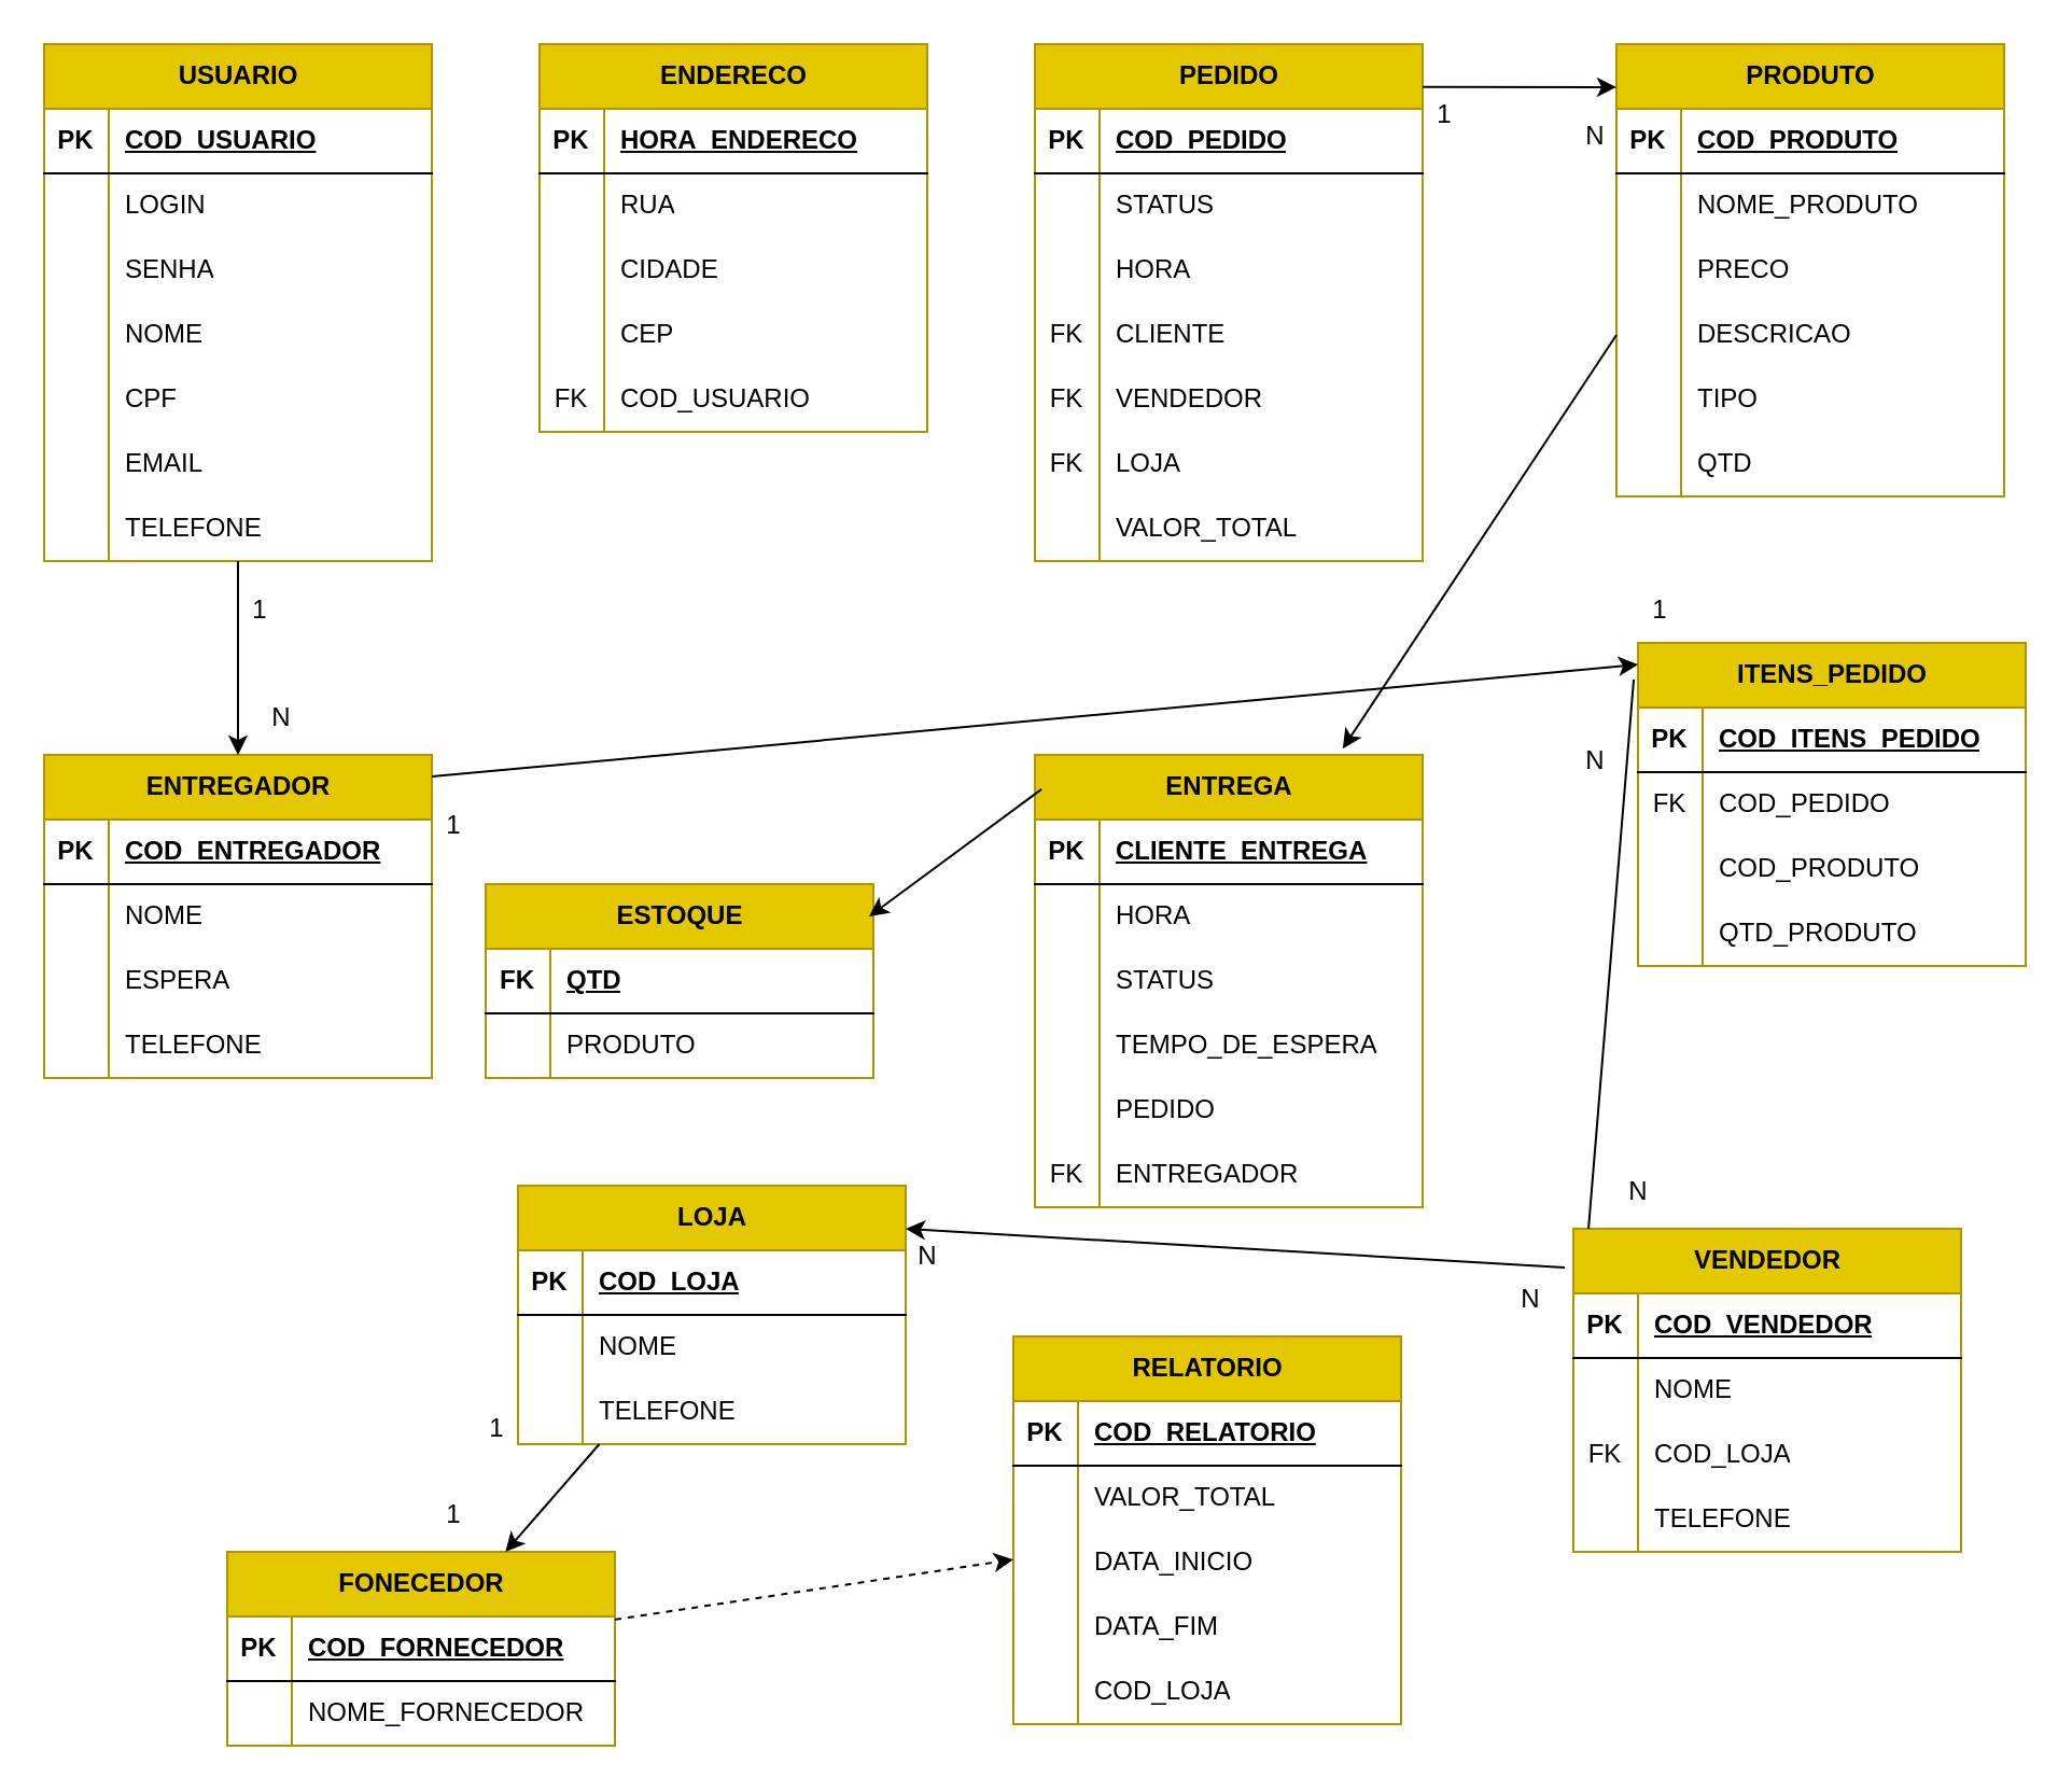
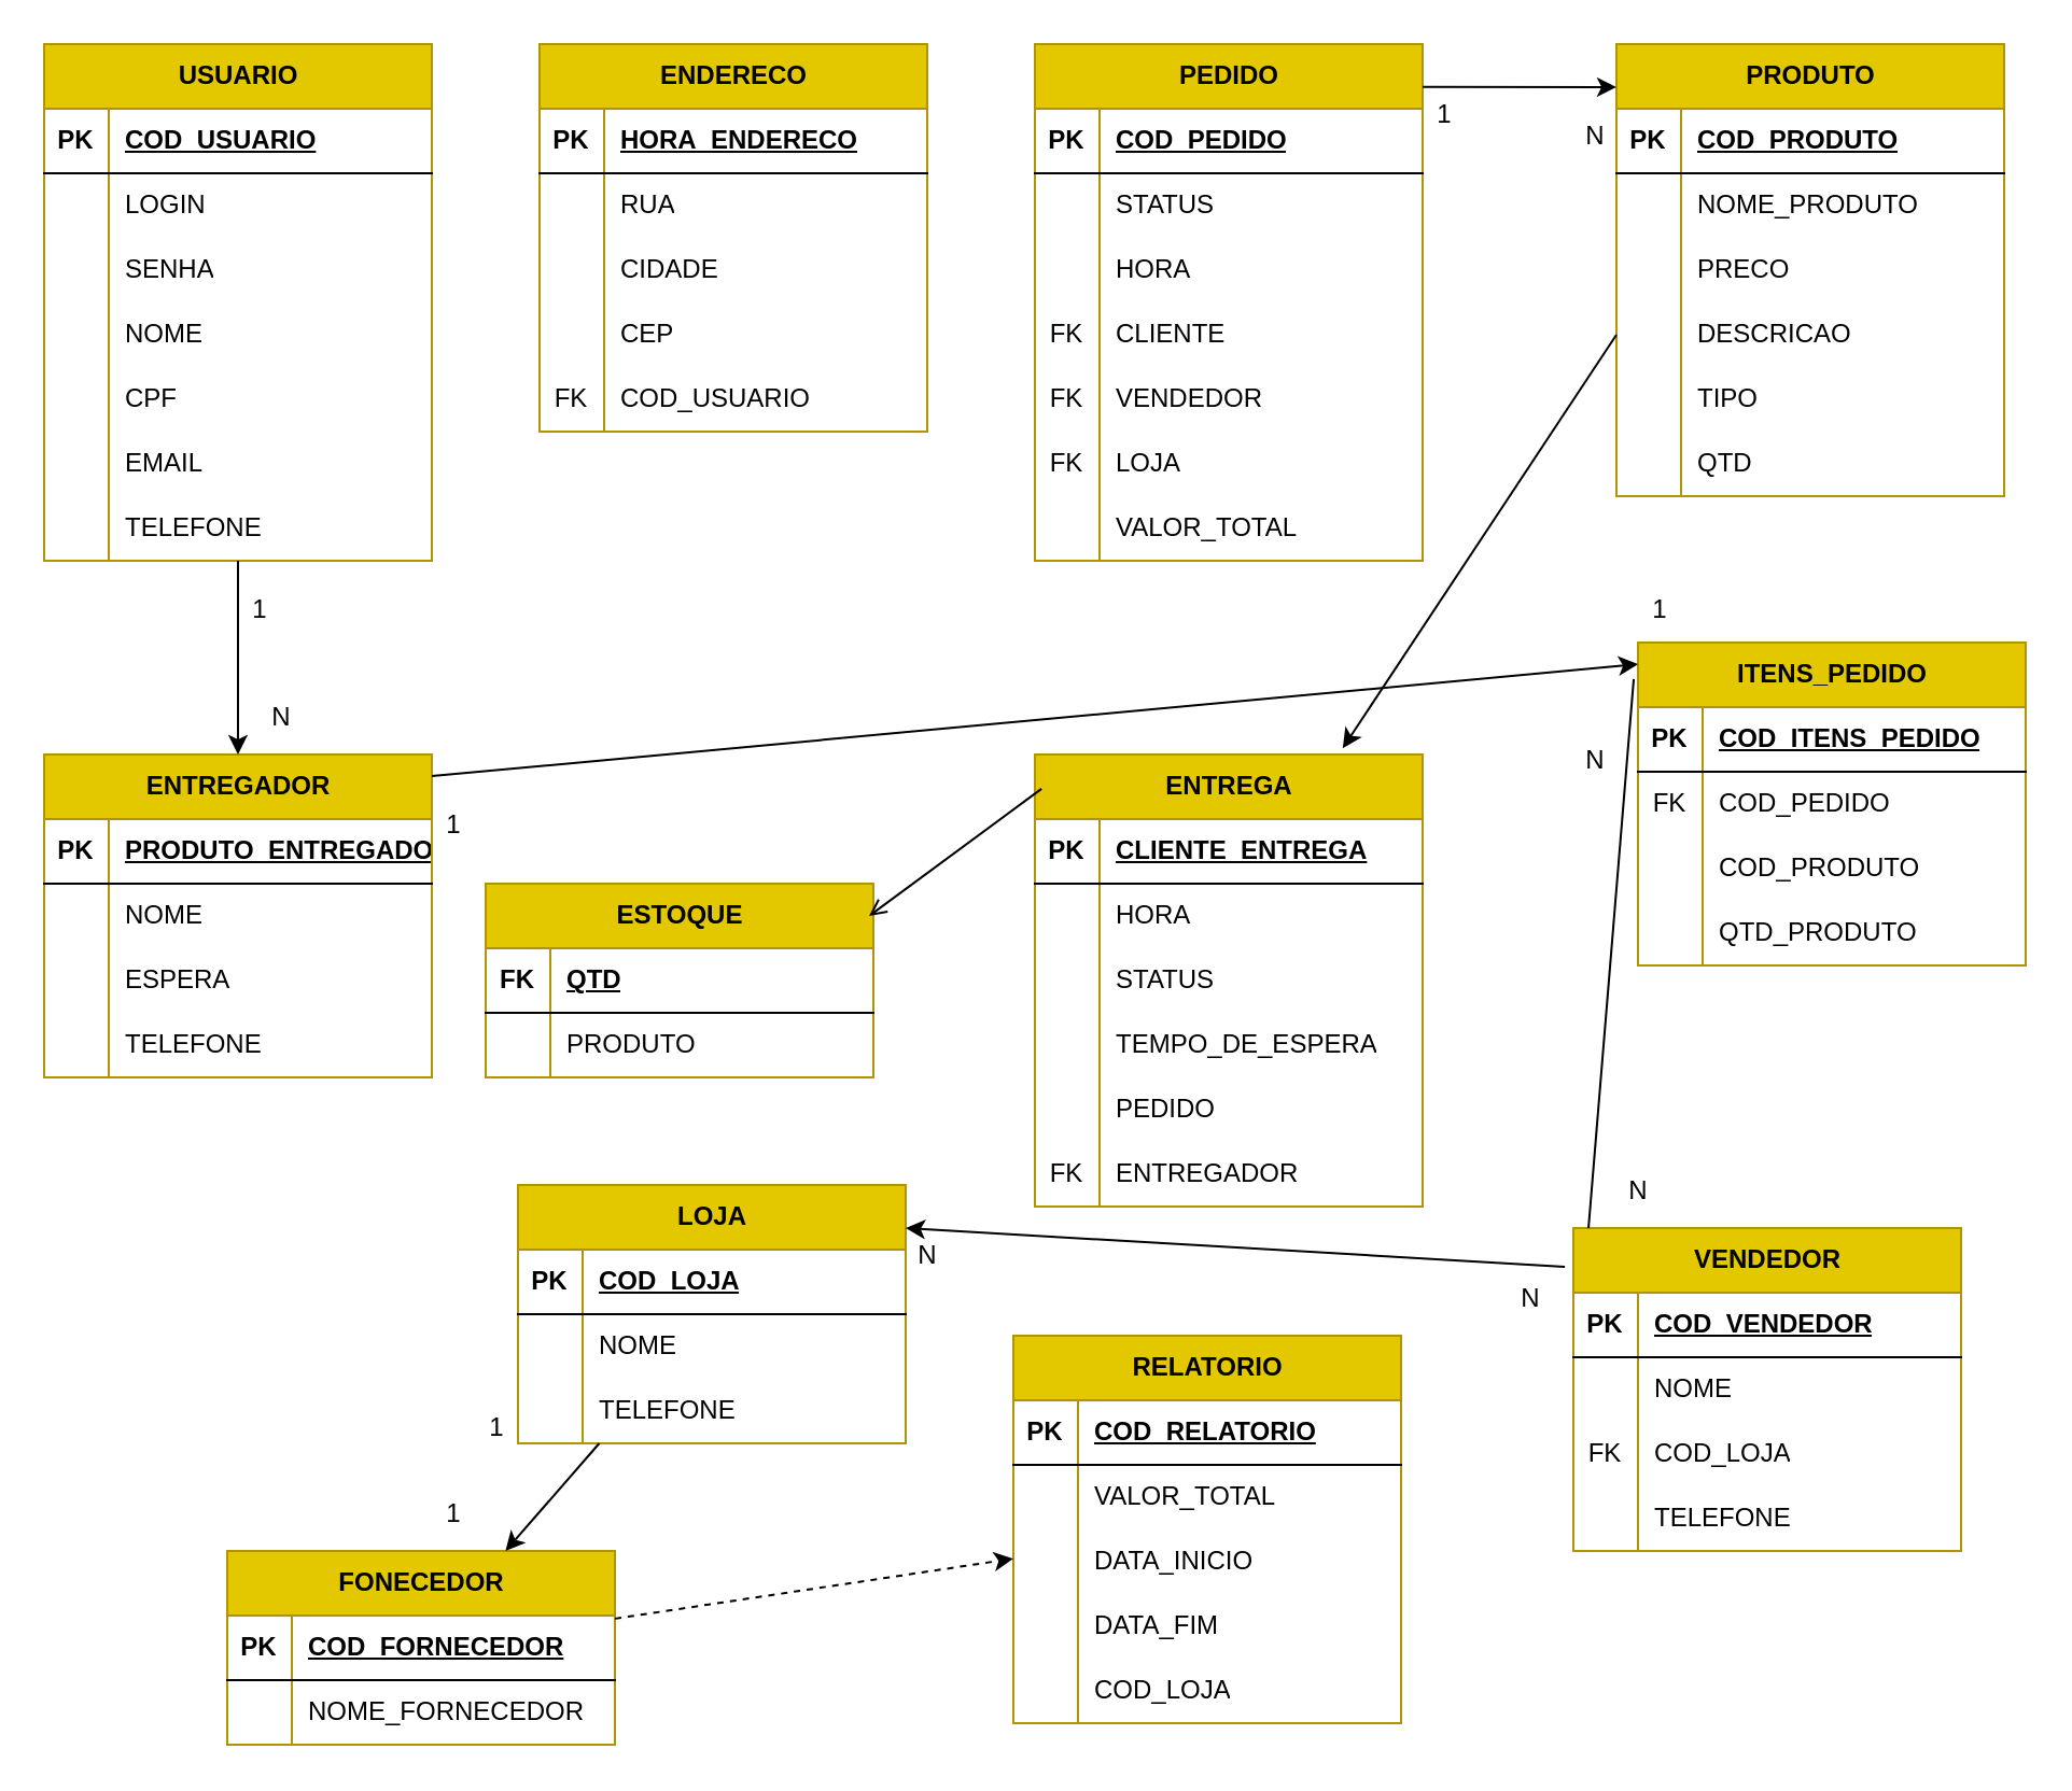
- <mxCell id="84" value="COD_ENTREGADOR" style="shape=partialRectangle;connectable=0;fillColor=none;top=0;left=0;bottom=0;right=0;align=left;spacingLeft=6;fontStyle=5;overflow=hidden;whiteSpace=wrap;html=1;" vertex="1" parent="82"><mxGeometry x="30" width="150" height="30" as="geometry"><mxRectangle width="150" height="30" as="alternateBounds" /></mxGeometry></mxCell>
+ <mxCell id="84" value="PRODUTO_ENTREGADOR" style="shape=partialRectangle;connectable=0;fillColor=none;top=0;left=0;bottom=0;right=0;align=left;spacingLeft=6;fontStyle=5;overflow=hidden;whiteSpace=wrap;html=1;" vertex="1" parent="82"><mxGeometry x="30" width="150" height="30" as="geometry"><mxRectangle width="150" height="30" as="alternateBounds" /></mxGeometry></mxCell>
- <mxCell id="185" value="" style="endArrow=classic;html=1;rounded=0;entryX=0.989;entryY=0.167;entryDx=0;entryDy=0;entryPerimeter=0;exitX=0.017;exitY=0.076;exitDx=0;exitDy=0;exitPerimeter=0;" edge="1" parent="1" source="101" target="94"><mxGeometry width="50" height="50" relative="1" as="geometry"><mxPoint x="460" y="420" as="sourcePoint" /><mxPoint x="510" y="370" as="targetPoint" /></mxGeometry></mxCell>
+ <mxCell id="185" value="" style="endArrow=open;html=1;rounded=0;entryX=0.989;entryY=0.167;entryDx=0;entryDy=0;entryPerimeter=0;exitX=0.017;exitY=0.076;exitDx=0;exitDy=0;exitPerimeter=0;" edge="1" parent="1" source="101" target="94"><mxGeometry width="50" height="50" relative="1" as="geometry"><mxPoint x="460" y="420" as="sourcePoint" /><mxPoint x="510" y="370" as="targetPoint" /></mxGeometry></mxCell>
